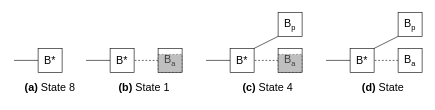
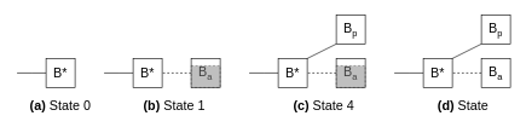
- <mxCell id="22" value="&lt;b&gt;(a) &lt;/b&gt;State 8" style="text;html=1;strokeColor=none;fillColor=none;align=center;verticalAlign=middle;whiteSpace=wrap;rounded=0;dashed=1;fontSize=18;opacity=50;" vertex="1" parent="1"><mxGeometry x="20" y="131" width="126" height="30" as="geometry" /></mxCell>
+ <mxCell id="22" value="&lt;b&gt;(a) &lt;/b&gt;State 0" style="text;html=1;strokeColor=none;fillColor=none;align=center;verticalAlign=middle;whiteSpace=wrap;rounded=0;dashed=1;fontSize=18;opacity=50;" vertex="1" parent="1"><mxGeometry x="20" y="131" width="126" height="30" as="geometry" /></mxCell>
